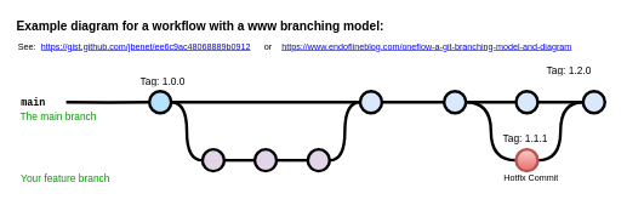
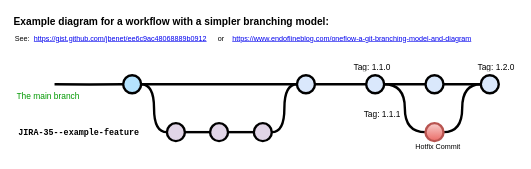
- <mxCell id="2" value="Example diagram for a workflow with a www branching model:" style="text;whiteSpace=wrap;html=1;fontStyle=1;fontSize=17;" parent="1" vertex="1"><mxGeometry x="20" y="20" width="542.25" height="30" as="geometry" /></mxCell>
+ <mxCell id="2" value="Example diagram for a workflow with a simpler branching model:" style="text;whiteSpace=wrap;html=1;fontStyle=1;fontSize=17;" parent="1" vertex="1"><mxGeometry x="20" y="20" width="542.25" height="30" as="geometry" /></mxCell>
- <mxCell id="35" value="Tag: 1.2.0" style="text;html=1;strokeColor=none;fillColor=none;align=center;verticalAlign=middle;whiteSpace=wrap;overflow=hidden;fontSize=14;" parent="1" vertex="1"><mxGeometry x="747.25" y="85" width="70" height="20" as="geometry" /></mxCell>
+ <mxCell id="35" value="Tag: 1.2.0" style="text;html=1;strokeColor=none;fillColor=none;align=center;verticalAlign=middle;whiteSpace=wrap;overflow=hidden;fontSize=14;" parent="1" vertex="1"><mxGeometry x="792.25" y="100" width="70" height="20" as="geometry" /></mxCell>
- <mxCell id="27" value="Tag: 1.0.0" style="text;html=1;strokeColor=none;fillColor=none;align=center;verticalAlign=middle;whiteSpace=wrap;overflow=hidden;fontSize=14;" parent="1" vertex="1"><mxGeometry x="188.38" y="100" width="70" height="20" as="geometry" /></mxCell>
+ <mxCell id="28" value="Tag: 1.1.0" style="text;html=1;strokeColor=none;fillColor=none;align=center;verticalAlign=middle;whiteSpace=wrap;overflow=hidden;fontSize=14;" parent="1" vertex="1"><mxGeometry x="584.5" y="100" width="70" height="20" as="geometry" /></mxCell>
- <mxCell id="17" value="main" style="text;html=1;strokeColor=none;fillColor=none;align=center;verticalAlign=middle;whiteSpace=wrap;overflow=hidden;fontSize=14;fontStyle=1;fontFamily=Courier New;" parent="1" vertex="1"><mxGeometry x="20" y="130" width="50" height="20" as="geometry" /></mxCell>
- <mxCell id="34" value="Tag: 1.1.1" style="text;html=1;strokeColor=none;fillColor=none;align=center;verticalAlign=middle;whiteSpace=wrap;overflow=hidden;fontSize=14;" parent="1" vertex="1"><mxGeometry x="686.75" y="180" width="70" height="20" as="geometry" /></mxCell>
+ <mxCell id="34" value="Tag: 1.1.1" style="text;html=1;strokeColor=none;fillColor=none;align=center;verticalAlign=middle;whiteSpace=wrap;overflow=hidden;fontSize=14;" parent="1" vertex="1"><mxGeometry x="601.75" y="180" width="70" height="20" as="geometry" /></mxCell>
+ <mxCell id="24" value="JIRA-35--example-feature" style="text;html=1;strokeColor=none;fillColor=none;align=left;verticalAlign=middle;whiteSpace=wrap;overflow=hidden;fontSize=14;fontStyle=1;fontFamily=Courier New;" parent="1" vertex="1"><mxGeometry x="27.5" y="210" width="240" height="20" as="geometry" /></mxCell>
- <mxCell id="26" value="Your feature branch" style="text;html=1;strokeColor=none;fillColor=none;align=left;verticalAlign=middle;whiteSpace=wrap;overflow=hidden;fontSize=14;fontStyle=0;fontColor=#009900;" parent="1" vertex="1"><mxGeometry x="26.25" y="235" width="202.25" height="20" as="geometry" /></mxCell>
